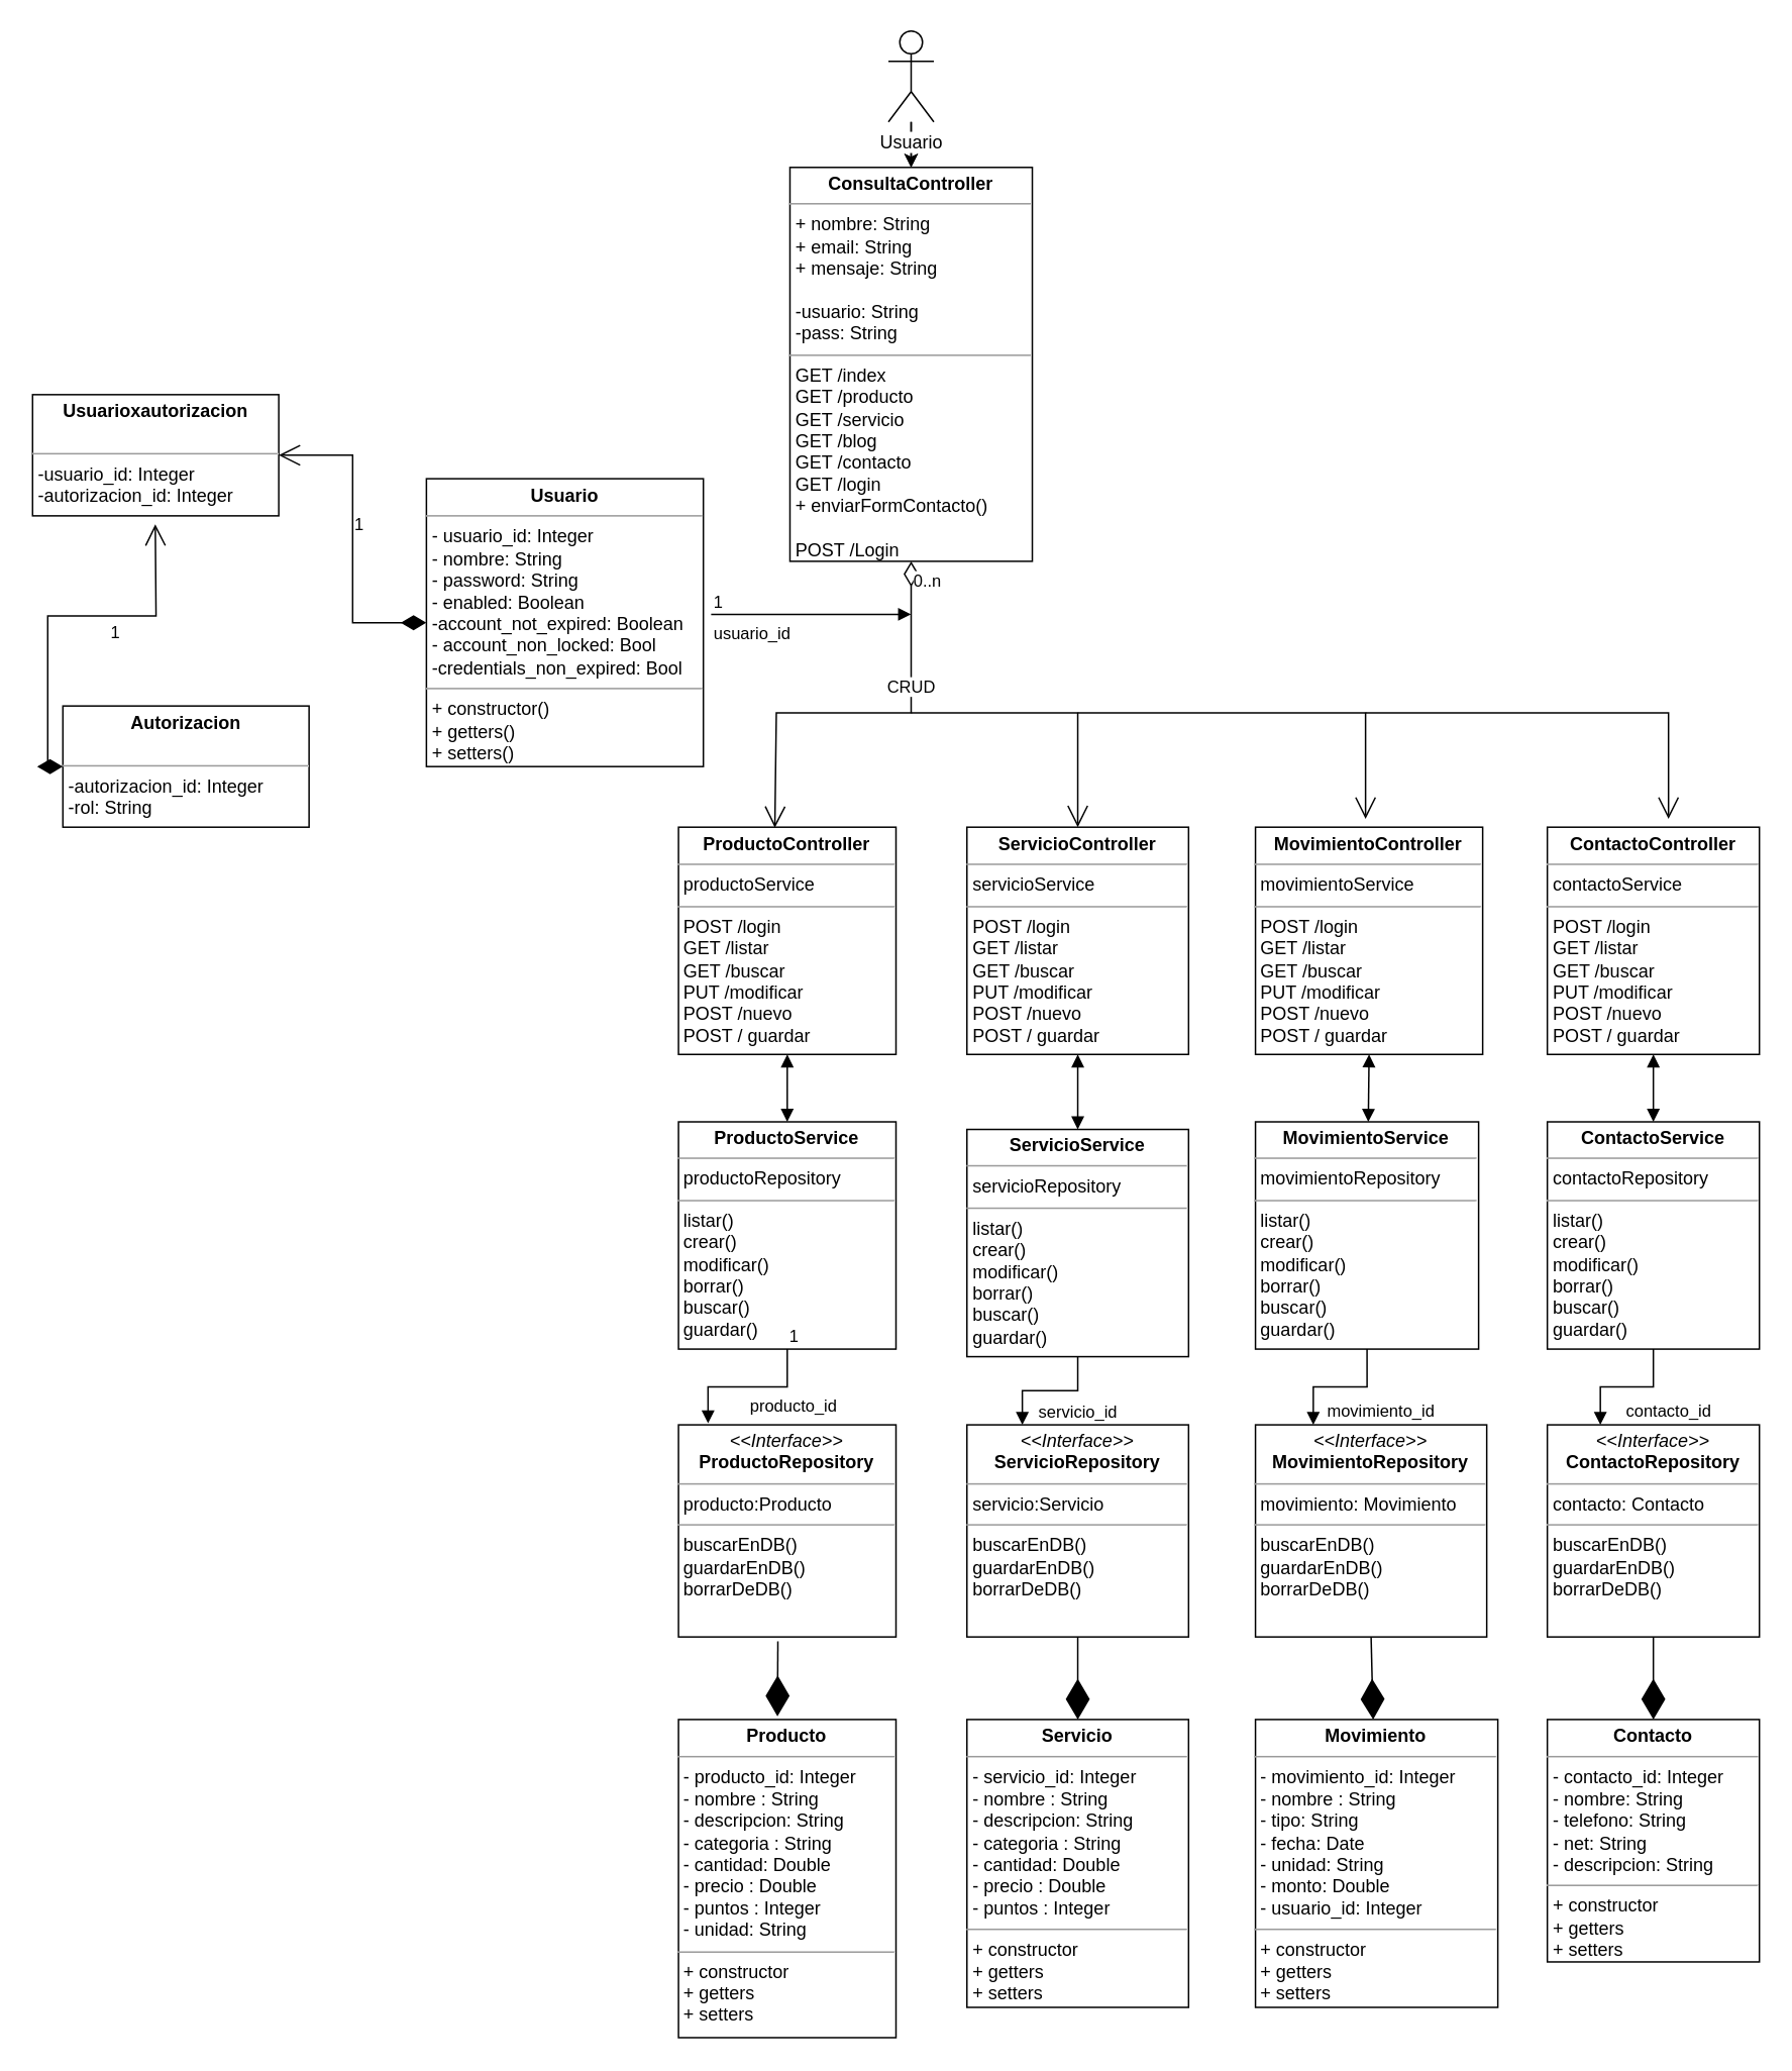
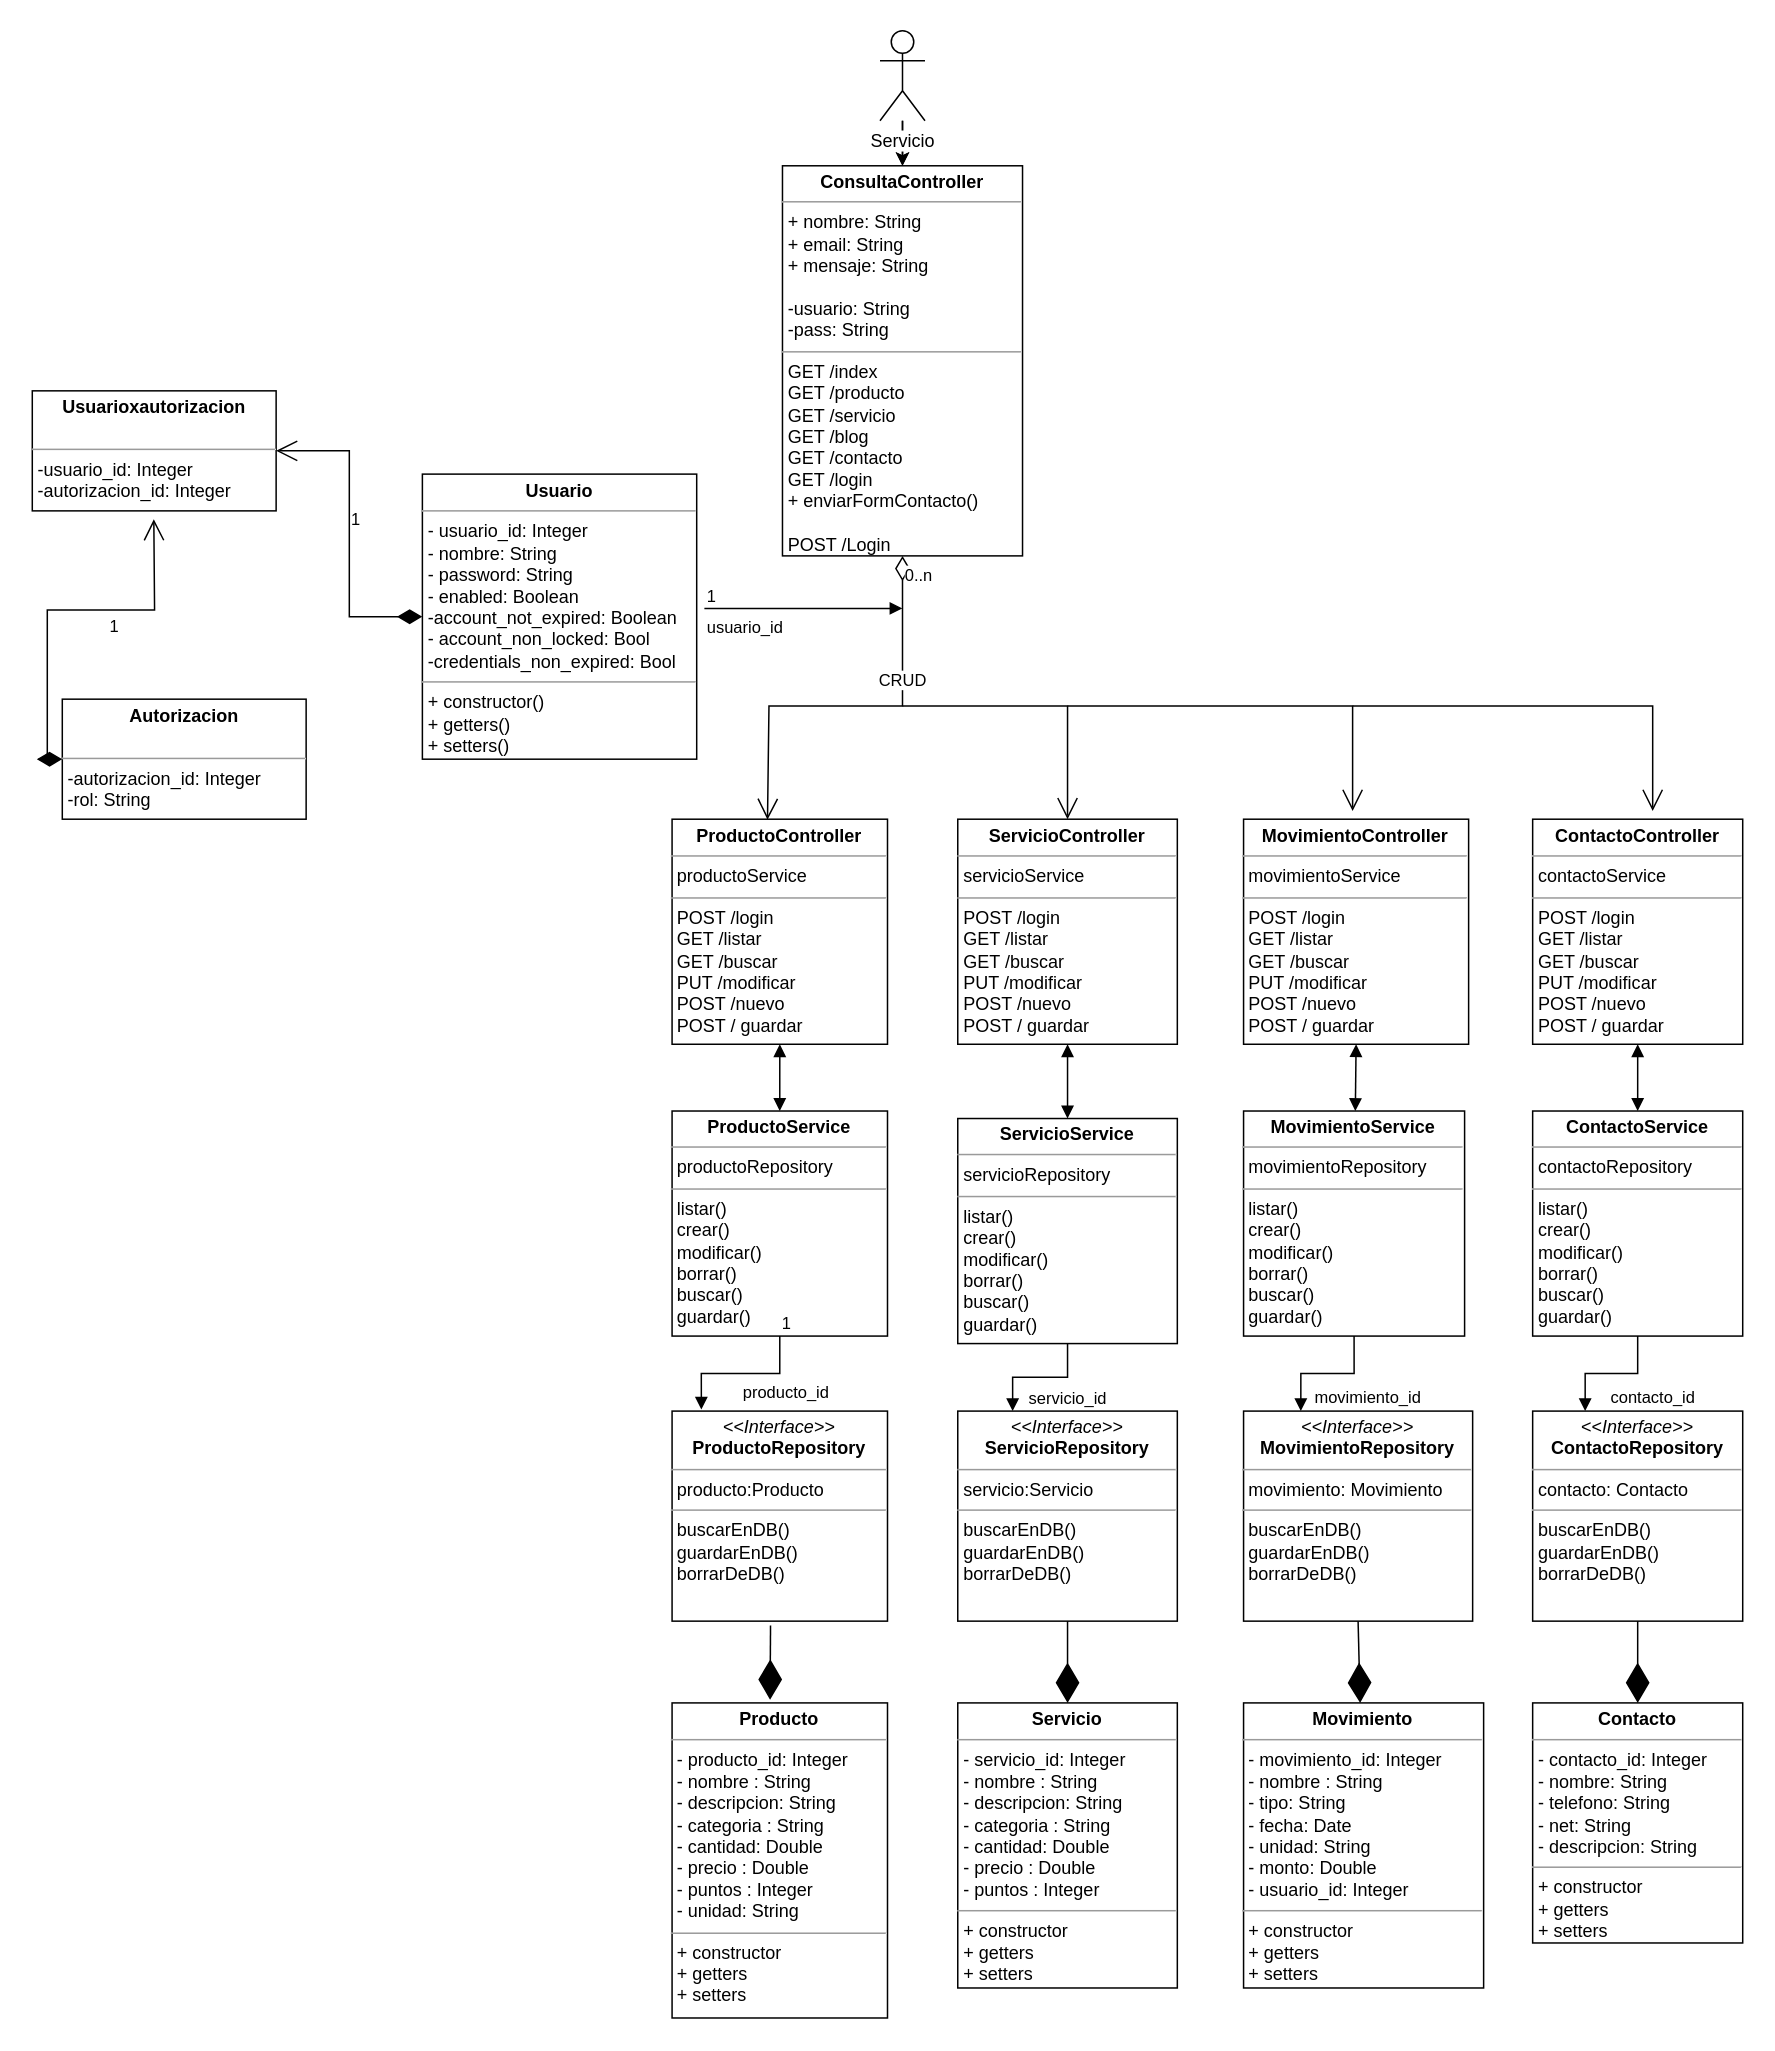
- <mxCell id="50" value="Usuario" style="shape=umlActor;verticalLabelPosition=bottom;verticalAlign=top;html=1;labelBackgroundColor=#FFFFFF;" vertex="1" parent="1"><mxGeometry x="586" y="20" width="30" height="60" as="geometry" /></mxCell>
+ <mxCell id="50" value="Servicio" style="shape=umlActor;verticalLabelPosition=bottom;verticalAlign=top;html=1;labelBackgroundColor=#FFFFFF;" vertex="1" parent="1"><mxGeometry x="586" y="20" width="30" height="60" as="geometry" /></mxCell>
